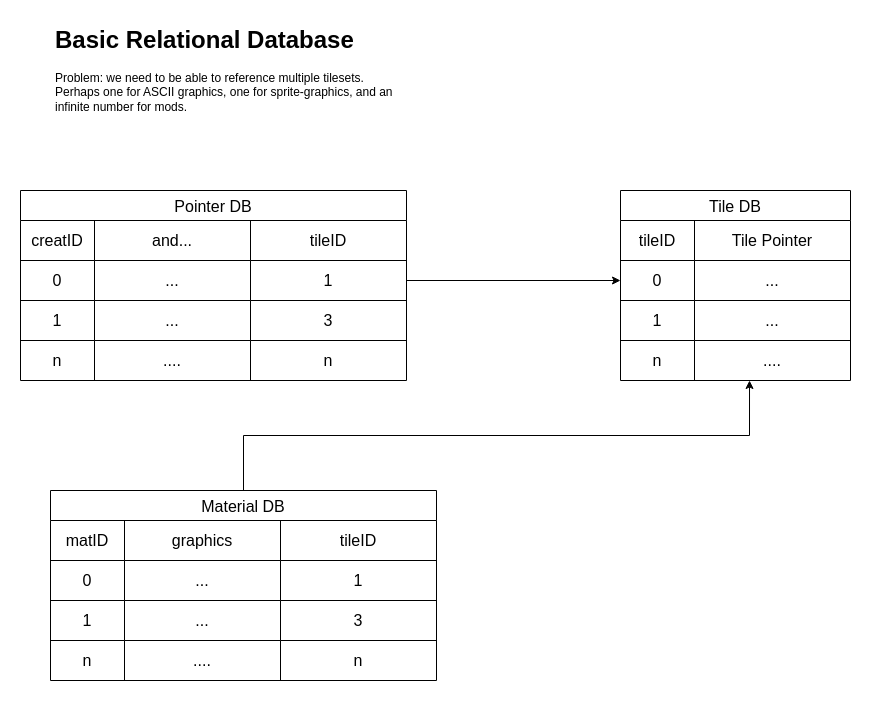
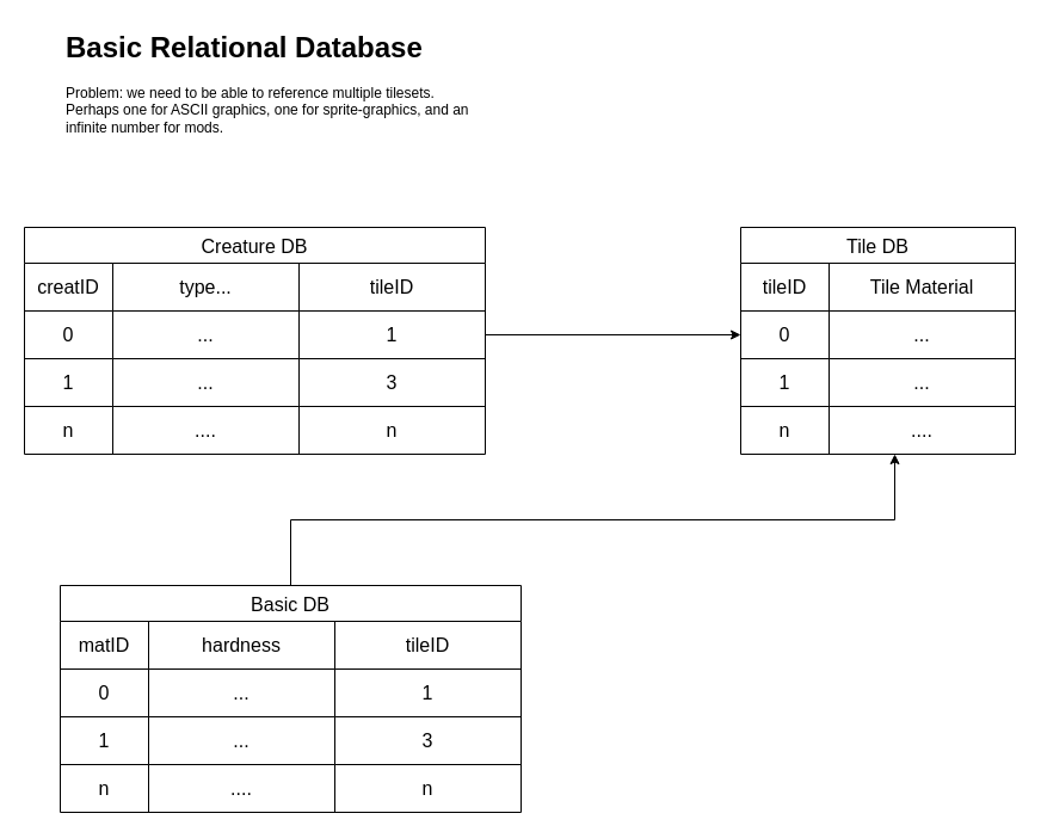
- <mxCell id="16" value="Pointer DB" style="shape=table;startSize=30;container=1;collapsible=0;childLayout=tableLayout;strokeColor=default;fontSize=16;" vertex="1" parent="1"><mxGeometry x="20" y="190" width="386" height="190" as="geometry" /></mxCell>
+ <mxCell id="16" value="Creature DB" style="shape=table;startSize=30;container=1;collapsible=0;childLayout=tableLayout;strokeColor=default;fontSize=16;" vertex="1" parent="1"><mxGeometry x="20" y="190" width="386" height="190" as="geometry" /></mxCell>
- <mxCell id="19" value="and..." style="shape=partialRectangle;html=1;whiteSpace=wrap;connectable=0;strokeColor=inherit;overflow=hidden;fillColor=none;top=0;left=0;bottom=0;right=0;pointerEvents=1;fontSize=16;" vertex="1" parent="17"><mxGeometry x="74" width="156" height="40" as="geometry"><mxRectangle width="156" height="40" as="alternateBounds" /></mxGeometry></mxCell>
+ <mxCell id="19" value="type..." style="shape=partialRectangle;html=1;whiteSpace=wrap;connectable=0;strokeColor=inherit;overflow=hidden;fillColor=none;top=0;left=0;bottom=0;right=0;pointerEvents=1;fontSize=16;" vertex="1" parent="17"><mxGeometry x="74" width="156" height="40" as="geometry"><mxRectangle width="156" height="40" as="alternateBounds" /></mxGeometry></mxCell>
- <mxCell id="6" value="Tile Pointer" style="shape=partialRectangle;html=1;whiteSpace=wrap;connectable=0;strokeColor=inherit;overflow=hidden;fillColor=none;top=0;left=0;bottom=0;right=0;pointerEvents=1;fontSize=16;" vertex="1" parent="4"><mxGeometry x="74" width="156" height="40" as="geometry"><mxRectangle width="156" height="40" as="alternateBounds" /></mxGeometry></mxCell>
+ <mxCell id="6" value="Tile Material" style="shape=partialRectangle;html=1;whiteSpace=wrap;connectable=0;strokeColor=inherit;overflow=hidden;fillColor=none;top=0;left=0;bottom=0;right=0;pointerEvents=1;fontSize=16;" vertex="1" parent="4"><mxGeometry x="74" width="156" height="40" as="geometry"><mxRectangle width="156" height="40" as="alternateBounds" /></mxGeometry></mxCell>
- <mxCell id="34" value="Material DB" style="shape=table;startSize=30;container=1;collapsible=0;childLayout=tableLayout;strokeColor=default;fontSize=16;" vertex="1" parent="1"><mxGeometry x="50" y="490" width="386" height="190" as="geometry" /></mxCell>
+ <mxCell id="34" value="Basic DB" style="shape=table;startSize=30;container=1;collapsible=0;childLayout=tableLayout;strokeColor=default;fontSize=16;" vertex="1" parent="1"><mxGeometry x="50" y="490" width="386" height="190" as="geometry" /></mxCell>
- <mxCell id="37" value="graphics" style="shape=partialRectangle;html=1;whiteSpace=wrap;connectable=0;strokeColor=inherit;overflow=hidden;fillColor=none;top=0;left=0;bottom=0;right=0;pointerEvents=1;fontSize=16;" vertex="1" parent="35"><mxGeometry x="74" width="156" height="40" as="geometry"><mxRectangle width="156" height="40" as="alternateBounds" /></mxGeometry></mxCell>
+ <mxCell id="37" value="hardness" style="shape=partialRectangle;html=1;whiteSpace=wrap;connectable=0;strokeColor=inherit;overflow=hidden;fillColor=none;top=0;left=0;bottom=0;right=0;pointerEvents=1;fontSize=16;" vertex="1" parent="35"><mxGeometry x="74" width="156" height="40" as="geometry"><mxRectangle width="156" height="40" as="alternateBounds" /></mxGeometry></mxCell>
